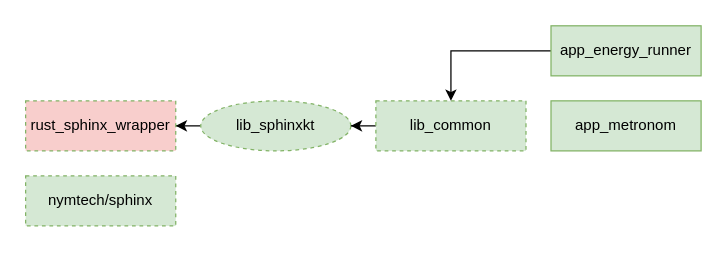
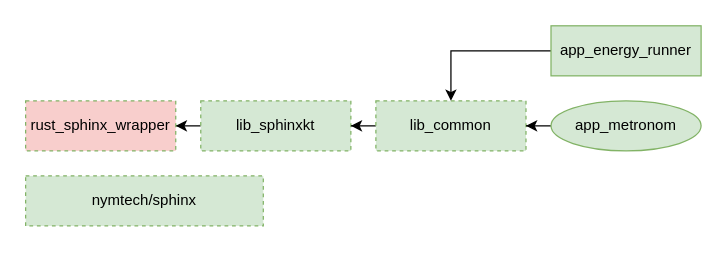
- <mxCell id="3" value="&lt;div&gt;lib_sphinxkt&lt;/div&gt;" style="ellipse;whiteSpace=wrap;html=1;fillColor=#d5e8d4;strokeColor=#82b366;dashed=1;" vertex="1" parent="1"><mxGeometry x="160" y="80" width="120" height="40" as="geometry" /></mxCell>
+ <mxCell id="3" value="&lt;div&gt;lib_sphinxkt&lt;/div&gt;" style="rounded=0;whiteSpace=wrap;html=1;fillColor=#d5e8d4;strokeColor=#82b366;dashed=1;" vertex="1" parent="1"><mxGeometry x="160" y="80" width="120" height="40" as="geometry" /></mxCell>
+ <mxCell id="8" value="" style="edgeStyle=orthogonalEdgeStyle;rounded=0;orthogonalLoop=1;jettySize=auto;html=1;" edge="1" parent="1" source="9" target="7"><mxGeometry relative="1" as="geometry" /></mxCell>
- <mxCell id="9" value="&lt;div&gt;app_metronom&lt;/div&gt;" style="rounded=0;whiteSpace=wrap;html=1;fillColor=#d5e8d4;strokeColor=#82b366;" vertex="1" parent="1"><mxGeometry x="440" y="80" width="120" height="40" as="geometry" /></mxCell>
+ <mxCell id="9" value="&lt;div&gt;app_metronom&lt;/div&gt;" style="ellipse;whiteSpace=wrap;html=1;fillColor=#d5e8d4;strokeColor=#82b366;" vertex="1" parent="1"><mxGeometry x="440" y="80" width="120" height="40" as="geometry" /></mxCell>
- <mxCell id="5" value="nymtech/sphinx" style="rounded=0;whiteSpace=wrap;html=1;fillColor=#d5e8d4;strokeColor=#82b366;dashed=1;" vertex="1" parent="1"><mxGeometry x="20" y="140" width="120" height="40" as="geometry" /></mxCell>
+ <mxCell id="5" value="nymtech/sphinx" style="rounded=0;whiteSpace=wrap;html=1;fillColor=#d5e8d4;strokeColor=#82b366;dashed=1;" vertex="1" parent="1"><mxGeometry x="20" y="140" width="190" height="40" as="geometry" /></mxCell>
